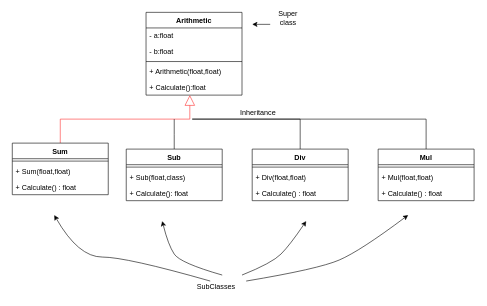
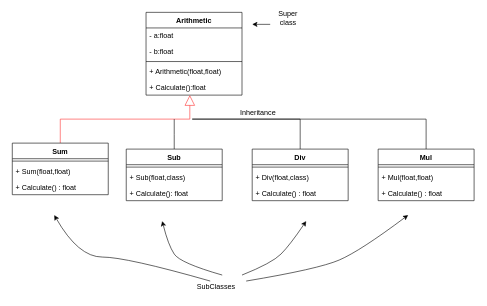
- <mxCell id="22" value="+ Div(float,float) " style="text;strokeColor=none;fillColor=none;align=left;verticalAlign=top;spacingLeft=4;spacingRight=4;overflow=hidden;rotatable=0;points=[[0,0.5],[1,0.5]];portConstraint=eastwest;" vertex="1" parent="20"><mxGeometry y="34" width="160" height="26" as="geometry" /></mxCell>
+ <mxCell id="22" value="+ Div(float,class) " style="text;strokeColor=none;fillColor=none;align=left;verticalAlign=top;spacingLeft=4;spacingRight=4;overflow=hidden;rotatable=0;points=[[0,0.5],[1,0.5]];portConstraint=eastwest;" vertex="1" parent="20"><mxGeometry y="34" width="160" height="26" as="geometry" /></mxCell>
